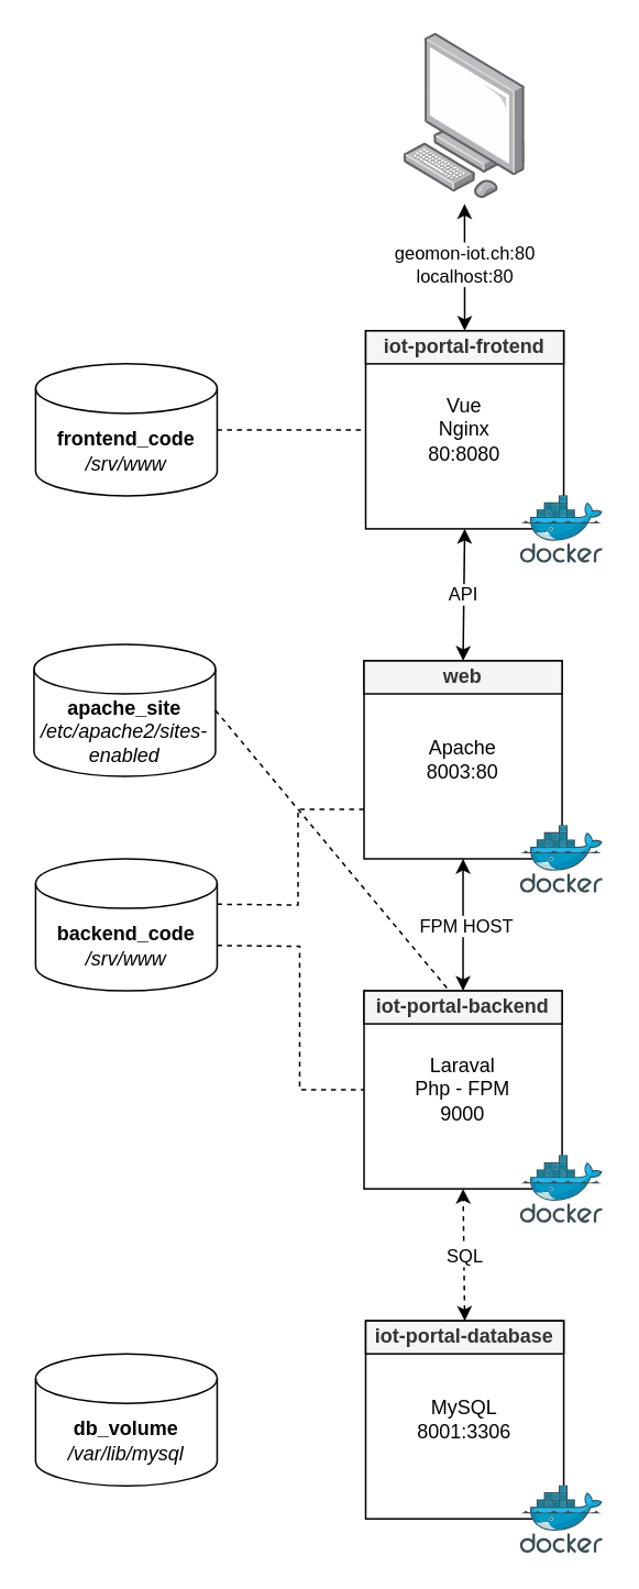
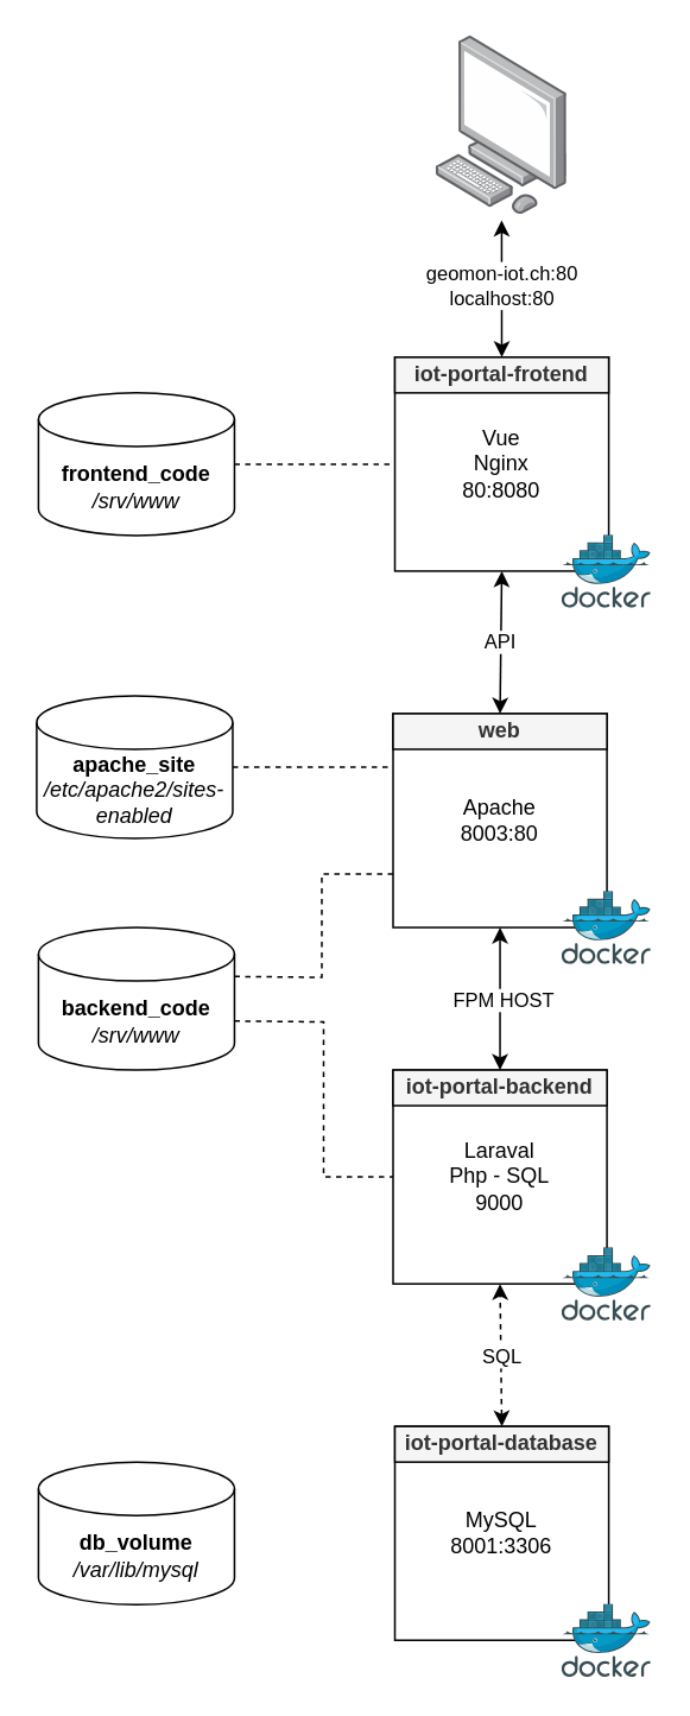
- <mxCell id="21" value="" style="endArrow=none;dashed=1;html=1;rounded=0;exitX=1;exitY=0.5;exitDx=0;exitDy=0;exitPerimeter=0;" parent="1" source="20" target="7" edge="1"><mxGeometry width="50" height="50" relative="1" as="geometry"><mxPoint x="140" y="450" as="sourcePoint" /><mxPoint x="190" y="400" as="targetPoint" /></mxGeometry></mxCell>
+ <mxCell id="21" value="" style="endArrow=none;dashed=1;html=1;rounded=0;entryX=0;entryY=0.25;entryDx=0;entryDy=0;exitX=1;exitY=0.5;exitDx=0;exitDy=0;exitPerimeter=0;" parent="1" source="20" target="4" edge="1"><mxGeometry width="50" height="50" relative="1" as="geometry"><mxPoint x="140" y="450" as="sourcePoint" /><mxPoint x="190" y="400" as="targetPoint" /></mxGeometry></mxCell>
- <mxCell id="6" value="Laraval&lt;br&gt;Php - FPM&lt;br&gt;9000" style="whiteSpace=wrap;html=1;aspect=fixed;fillColor=none;" parent="1" vertex="1"><mxGeometry x="220" y="600" width="120" height="120" as="geometry" /></mxCell>
+ <mxCell id="6" value="Laraval&lt;br&gt;Php - SQL&lt;br&gt;9000" style="whiteSpace=wrap;html=1;aspect=fixed;fillColor=none;" parent="1" vertex="1"><mxGeometry x="220" y="600" width="120" height="120" as="geometry" /></mxCell>
